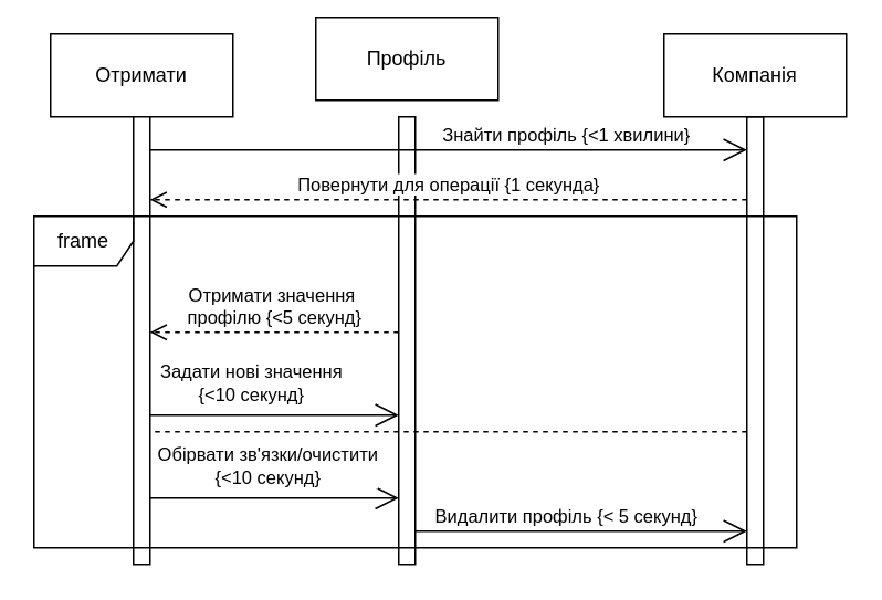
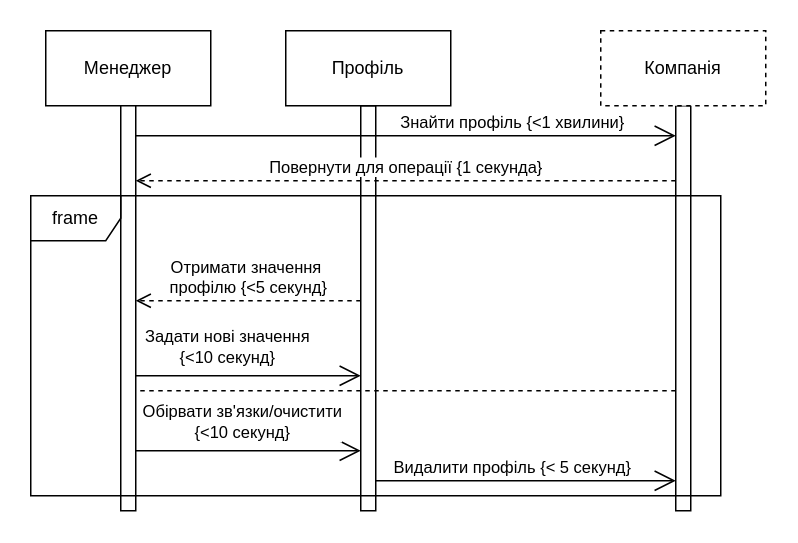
- <mxCell id="5" value="Профіль" style="html=1;whiteSpace=wrap;" vertex="1" parent="1"><mxGeometry x="190" y="10" width="110" height="50" as="geometry" /></mxCell>
+ <mxCell id="5" value="Профіль" style="html=1;whiteSpace=wrap;" vertex="1" parent="1"><mxGeometry x="190" y="20" width="110" height="50" as="geometry" /></mxCell>
- <mxCell id="3" value="Отримати" style="html=1;whiteSpace=wrap;" vertex="1" parent="1"><mxGeometry x="30" y="20" width="110" height="50" as="geometry" /></mxCell>
+ <mxCell id="3" value="Менеджер" style="html=1;whiteSpace=wrap;" vertex="1" parent="1"><mxGeometry x="30" y="20" width="110" height="50" as="geometry" /></mxCell>
- <mxCell id="7" value="Компанія" style="html=1;whiteSpace=wrap;" vertex="1" parent="1"><mxGeometry x="400" y="20" width="110" height="50" as="geometry" /></mxCell>
+ <mxCell id="7" value="Компанія" style="html=1;whiteSpace=wrap;dashed=1;" vertex="1" parent="1"><mxGeometry x="400" y="20" width="110" height="50" as="geometry" /></mxCell>
